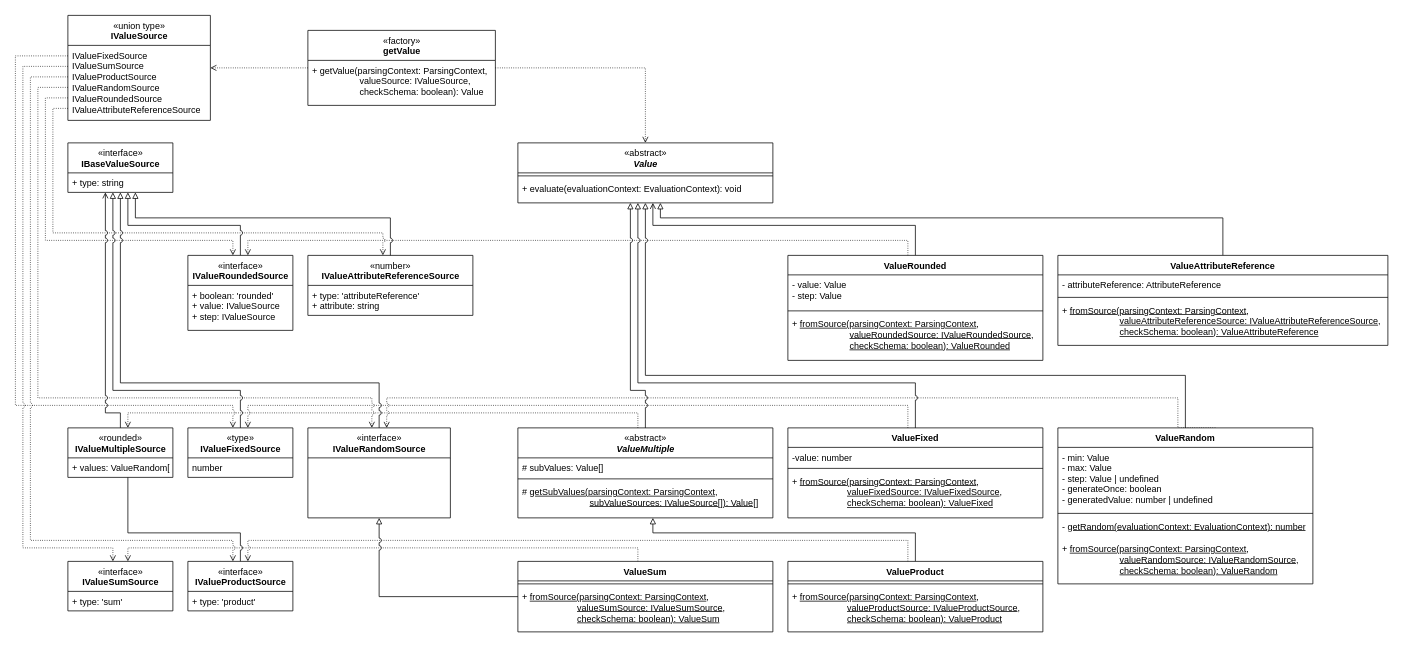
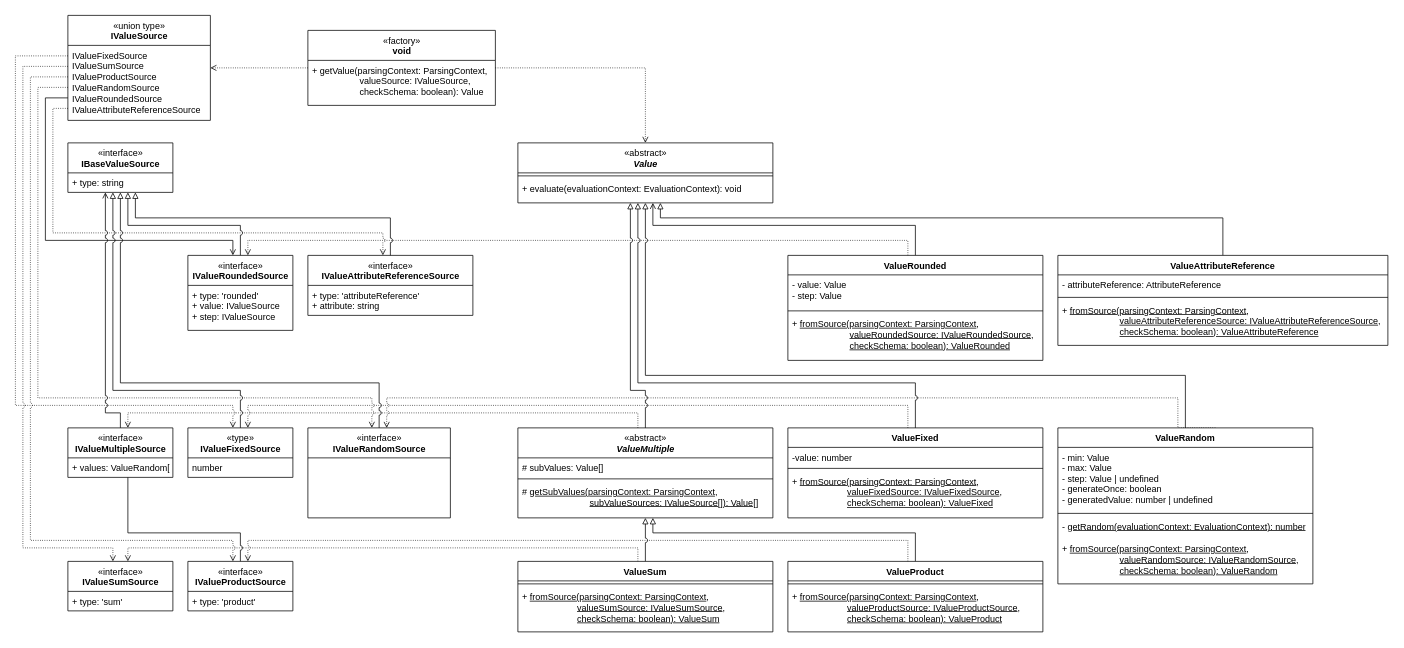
- <mxCell id="77" value="&lt;span style=&quot;font-weight: 400&quot;&gt;«factory»&lt;br&gt;&lt;/span&gt;getValue" style="swimlane;fontStyle=1;align=center;verticalAlign=top;childLayout=stackLayout;horizontal=1;startSize=40;horizontalStack=0;resizeParent=1;resizeParentMax=0;resizeLast=0;collapsible=1;marginBottom=0;html=1;" parent="1" vertex="1"><mxGeometry x="410" y="40" width="250" height="100" as="geometry" /></mxCell>
+ <mxCell id="77" value="&lt;span style=&quot;font-weight: 400&quot;&gt;«factory»&lt;br&gt;&lt;/span&gt;void" style="swimlane;fontStyle=1;align=center;verticalAlign=top;childLayout=stackLayout;horizontal=1;startSize=40;horizontalStack=0;resizeParent=1;resizeParentMax=0;resizeLast=0;collapsible=1;marginBottom=0;html=1;" parent="1" vertex="1"><mxGeometry x="410" y="40" width="250" height="100" as="geometry" /></mxCell>
- <mxCell id="37" style="edgeStyle=orthogonalEdgeStyle;rounded=0;jumpStyle=arc;orthogonalLoop=1;jettySize=auto;html=1;dashed=1;dashPattern=1 2;labelBackgroundColor=none;startArrow=none;startFill=0;endArrow=open;endFill=0;strokeColor=#000000;" parent="1" source="39" target="69" edge="1"><mxGeometry relative="1" as="geometry"><Array as="points"><mxPoint x="60" y="130" /><mxPoint x="60" y="320" /><mxPoint x="310" y="320" /></Array></mxGeometry></mxCell>
+ <mxCell id="37" style="edgeStyle=orthogonalEdgeStyle;rounded=0;jumpStyle=arc;orthogonalLoop=1;jettySize=auto;html=1;dashed=0;dashPattern=1 2;labelBackgroundColor=none;startArrow=none;startFill=0;endArrow=open;endFill=0;strokeColor=#000000;" parent="1" source="39" target="69" edge="1"><mxGeometry relative="1" as="geometry"><Array as="points"><mxPoint x="60" y="130" /><mxPoint x="60" y="320" /><mxPoint x="310" y="320" /></Array></mxGeometry></mxCell>
- <mxCell id="53" value="&lt;span style=&quot;font-weight: 400&quot;&gt;«number»&lt;/span&gt;&lt;br style=&quot;font-weight: 400&quot;&gt;&lt;b&gt;IValueAttributeReferenceSource&lt;/b&gt;" style="swimlane;fontStyle=1;align=center;verticalAlign=top;childLayout=stackLayout;horizontal=1;startSize=40;horizontalStack=0;resizeParent=1;resizeParentMax=0;resizeLast=0;collapsible=1;marginBottom=0;html=1;" parent="1" vertex="1"><mxGeometry x="410" y="340" width="220" height="80" as="geometry" /></mxCell>
+ <mxCell id="53" value="&lt;span style=&quot;font-weight: 400&quot;&gt;«interface»&lt;/span&gt;&lt;br style=&quot;font-weight: 400&quot;&gt;&lt;b&gt;IValueAttributeReferenceSource&lt;/b&gt;" style="swimlane;fontStyle=1;align=center;verticalAlign=top;childLayout=stackLayout;horizontal=1;startSize=40;horizontalStack=0;resizeParent=1;resizeParentMax=0;resizeLast=0;collapsible=1;marginBottom=0;html=1;" parent="1" vertex="1"><mxGeometry x="410" y="340" width="220" height="80" as="geometry" /></mxCell>
- <mxCell id="70" value="+ boolean: 'rounded'&lt;br&gt;+ value: IValueSource&lt;br&gt;+ step: IValueSource" style="text;strokeColor=none;fillColor=none;align=left;verticalAlign=top;spacingLeft=4;spacingRight=4;overflow=hidden;rotatable=0;points=[[0,0.5],[1,0.5]];portConstraint=eastwest;html=1;" parent="69" vertex="1"><mxGeometry y="40" width="140" height="60" as="geometry" /></mxCell>
+ <mxCell id="70" value="+ type: 'rounded'&lt;br&gt;+ value: IValueSource&lt;br&gt;+ step: IValueSource" style="text;strokeColor=none;fillColor=none;align=left;verticalAlign=top;spacingLeft=4;spacingRight=4;overflow=hidden;rotatable=0;points=[[0,0.5],[1,0.5]];portConstraint=eastwest;html=1;" parent="69" vertex="1"><mxGeometry y="40" width="140" height="60" as="geometry" /></mxCell>
- <mxCell id="42" value="&lt;span style=&quot;font-weight: 400&quot;&gt;«rounded»&lt;/span&gt;&lt;br style=&quot;font-weight: 400&quot;&gt;IValueMultipleSource" style="swimlane;fontStyle=1;align=center;verticalAlign=top;childLayout=stackLayout;horizontal=1;startSize=40;horizontalStack=0;resizeParent=1;resizeParentMax=0;resizeLast=0;collapsible=1;marginBottom=0;html=1;" parent="1" vertex="1"><mxGeometry x="90" y="570" width="140" height="66" as="geometry" /></mxCell>
+ <mxCell id="42" value="&lt;span style=&quot;font-weight: 400&quot;&gt;«interface»&lt;/span&gt;&lt;br style=&quot;font-weight: 400&quot;&gt;IValueMultipleSource" style="swimlane;fontStyle=1;align=center;verticalAlign=top;childLayout=stackLayout;horizontal=1;startSize=40;horizontalStack=0;resizeParent=1;resizeParentMax=0;resizeLast=0;collapsible=1;marginBottom=0;html=1;" parent="1" vertex="1"><mxGeometry x="90" y="570" width="140" height="66" as="geometry" /></mxCell>
- <mxCell id="23" style="edgeStyle=orthogonalEdgeStyle;rounded=0;sketch=0;jumpStyle=arc;jumpSize=6;orthogonalLoop=1;jettySize=auto;html=1;shadow=0;endArrow=block;endFill=0;" parent="1" source="24" target="67" edge="1"><mxGeometry relative="1" as="geometry" /></mxCell>
+ <mxCell id="23" style="edgeStyle=orthogonalEdgeStyle;rounded=0;sketch=0;jumpStyle=arc;jumpSize=6;orthogonalLoop=1;jettySize=auto;html=1;shadow=0;endArrow=block;endFill=0;" parent="1" source="24" target="14" edge="1"><mxGeometry relative="1" as="geometry" /></mxCell>
